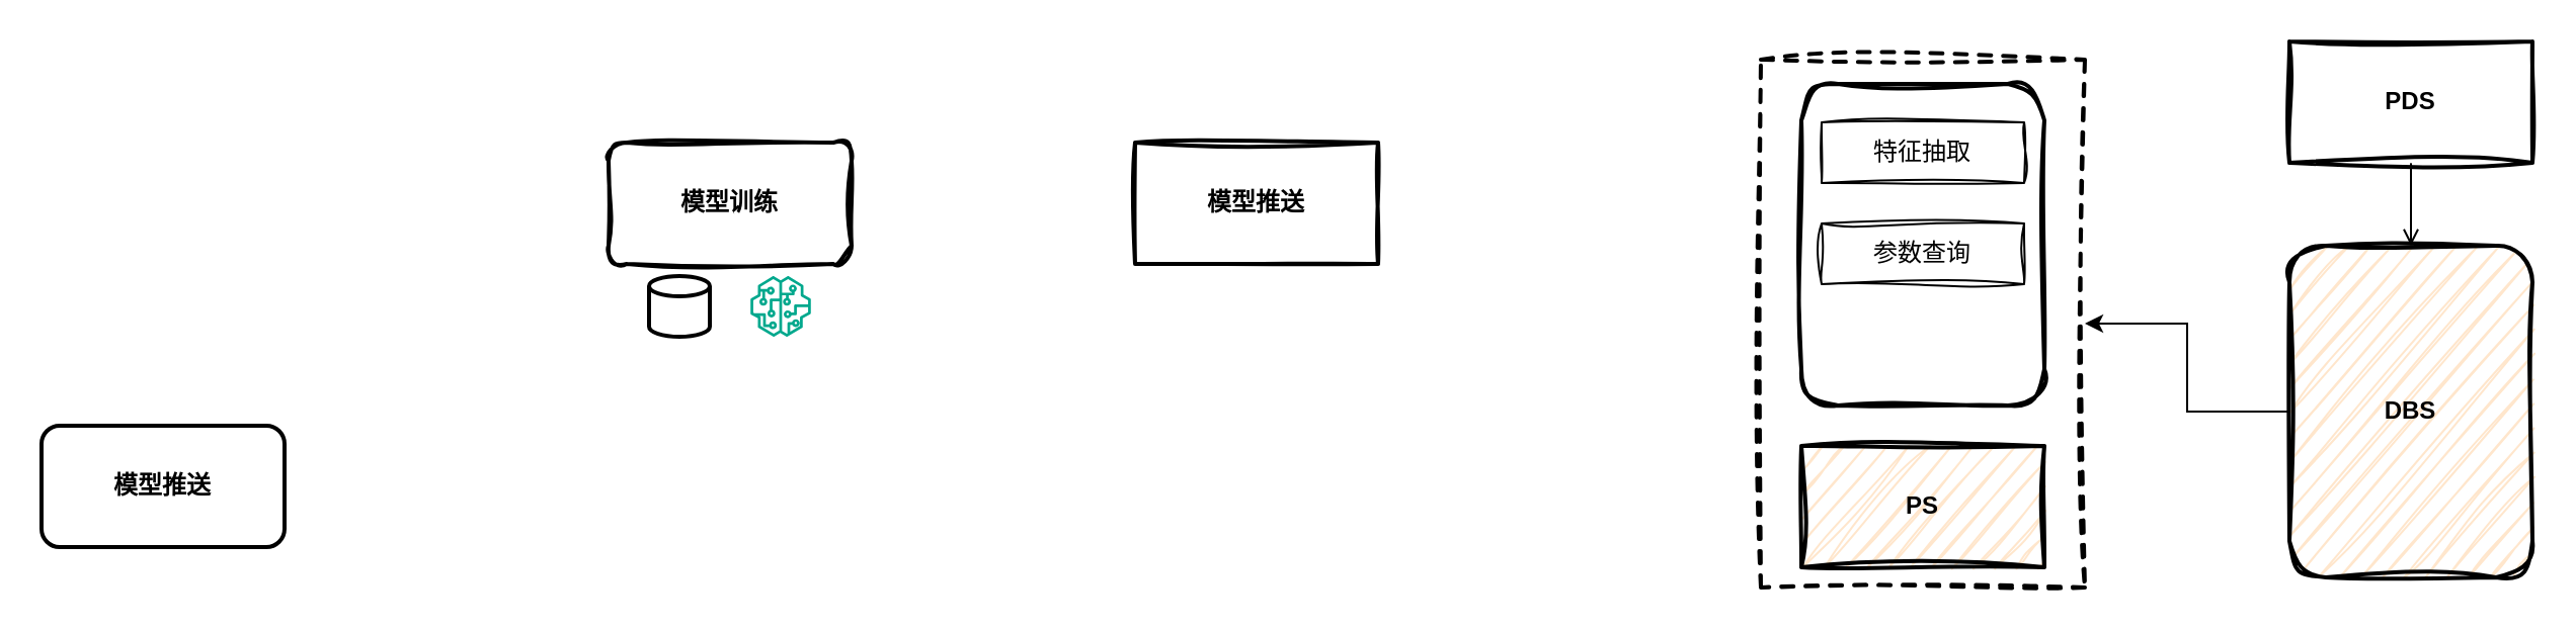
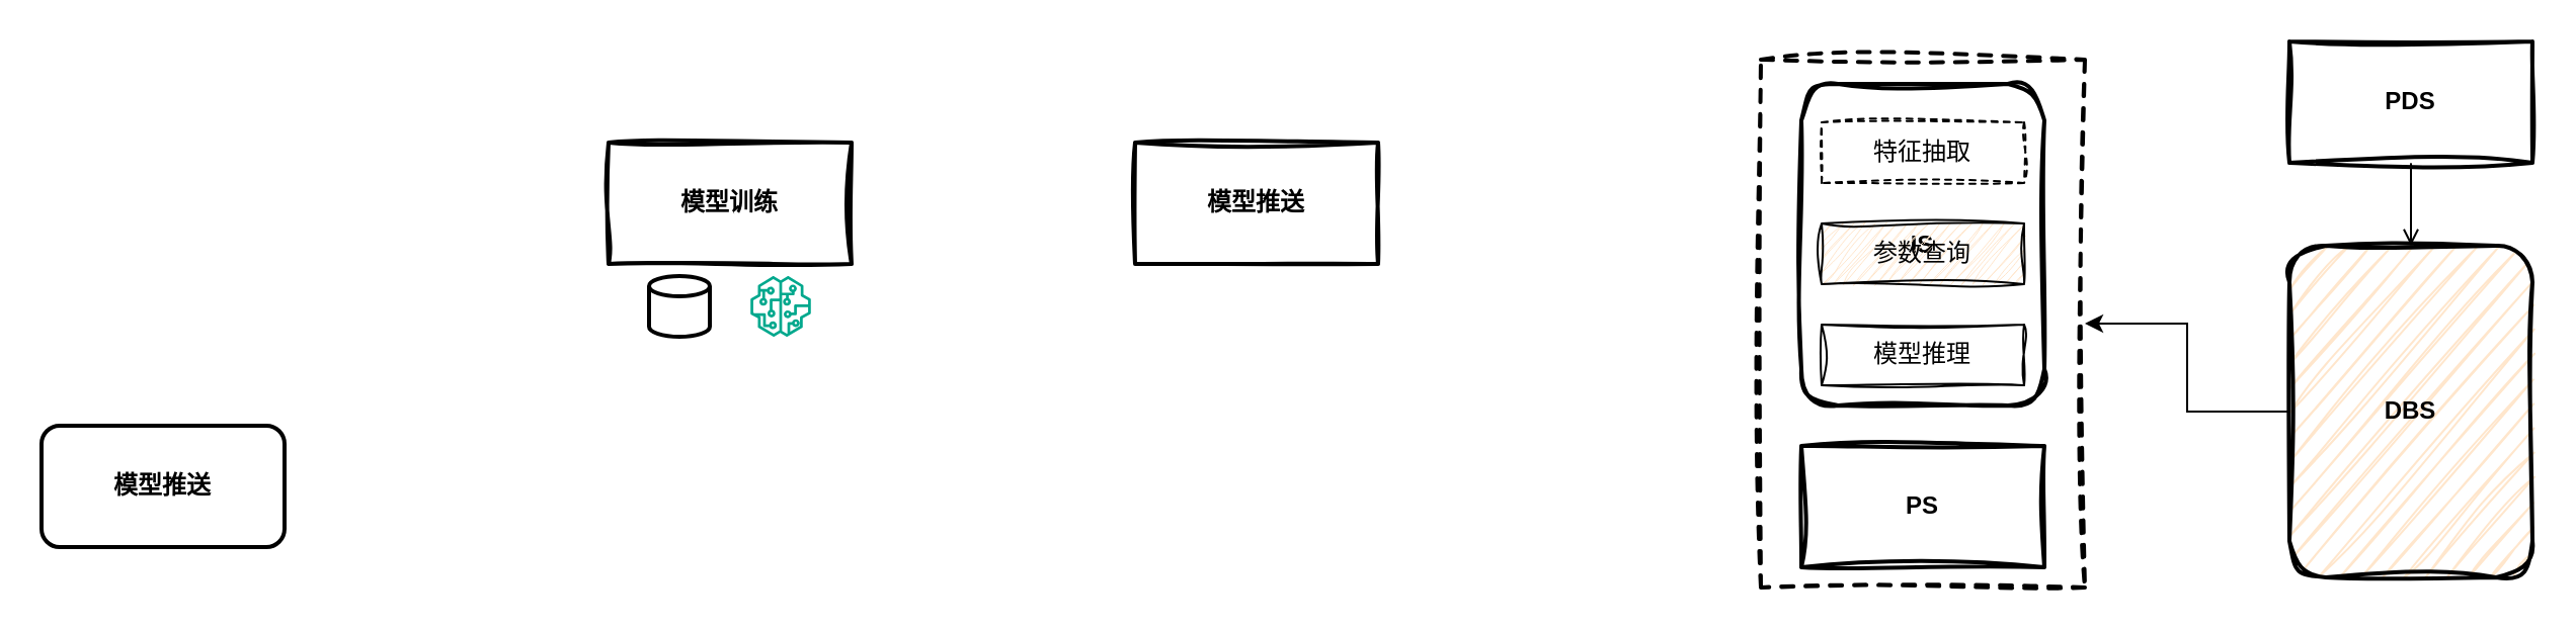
- <mxCell id="14" value="特征抽取" style="rounded=0;whiteSpace=wrap;html=1;sketch=1;curveFitting=1;jiggle=2;" vertex="1" parent="1"><mxGeometry x="899" y="60" width="100" height="30" as="geometry" /></mxCell>
+ <mxCell id="14" value="特征抽取" style="rounded=0;whiteSpace=wrap;html=1;sketch=1;curveFitting=1;jiggle=2;dashed=1;" vertex="1" parent="1"><mxGeometry x="899" y="60" width="100" height="30" as="geometry" /></mxCell>
- <mxCell id="5" value="&lt;b&gt;模型训练&lt;/b&gt;" style="whiteSpace=wrap;html=1;strokeWidth=2;sketch=1;curveFitting=1;jiggle=2;rounded=1;" vertex="1" parent="1"><mxGeometry x="300" y="70" width="120" height="60" as="geometry" /></mxCell>
+ <mxCell id="5" value="&lt;b&gt;模型训练&lt;/b&gt;" style="rounded=0;whiteSpace=wrap;html=1;strokeWidth=2;sketch=1;curveFitting=1;jiggle=2;" vertex="1" parent="1"><mxGeometry x="300" y="70" width="120" height="60" as="geometry" /></mxCell>
- <mxCell id="15" value="参数查询" style="rounded=0;whiteSpace=wrap;html=1;sketch=1;curveFitting=1;jiggle=2;" vertex="1" parent="1"><mxGeometry x="899" y="110" width="100" height="30" as="geometry" /></mxCell>
+ <mxCell id="15" value="参数查询" style="rounded=0;whiteSpace=wrap;html=1;sketch=1;curveFitting=1;jiggle=2;fillColor=#ffe6cc;" vertex="1" parent="1"><mxGeometry x="899" y="110" width="100" height="30" as="geometry" /></mxCell>
+ <mxCell id="16" value="模型推理" style="rounded=0;whiteSpace=wrap;html=1;sketch=1;curveFitting=1;jiggle=2;" vertex="1" parent="1"><mxGeometry x="899" y="160" width="100" height="30" as="geometry" /></mxCell>
- <mxCell id="13" value="&lt;span&gt;PS&lt;/span&gt;" style="rounded=0;whiteSpace=wrap;html=1;fontStyle=1;strokeWidth=2;glass=0;sketch=1;curveFitting=1;jiggle=2;fillColor=#ffe6cc;" vertex="1" parent="1"><mxGeometry x="889" y="220" width="120" height="60" as="geometry" /></mxCell>
+ <mxCell id="13" value="&lt;span&gt;PS&lt;/span&gt;" style="rounded=0;whiteSpace=wrap;html=1;fontStyle=1;strokeWidth=2;glass=0;sketch=1;curveFitting=1;jiggle=2;" vertex="1" parent="1"><mxGeometry x="889" y="220" width="120" height="60" as="geometry" /></mxCell>
